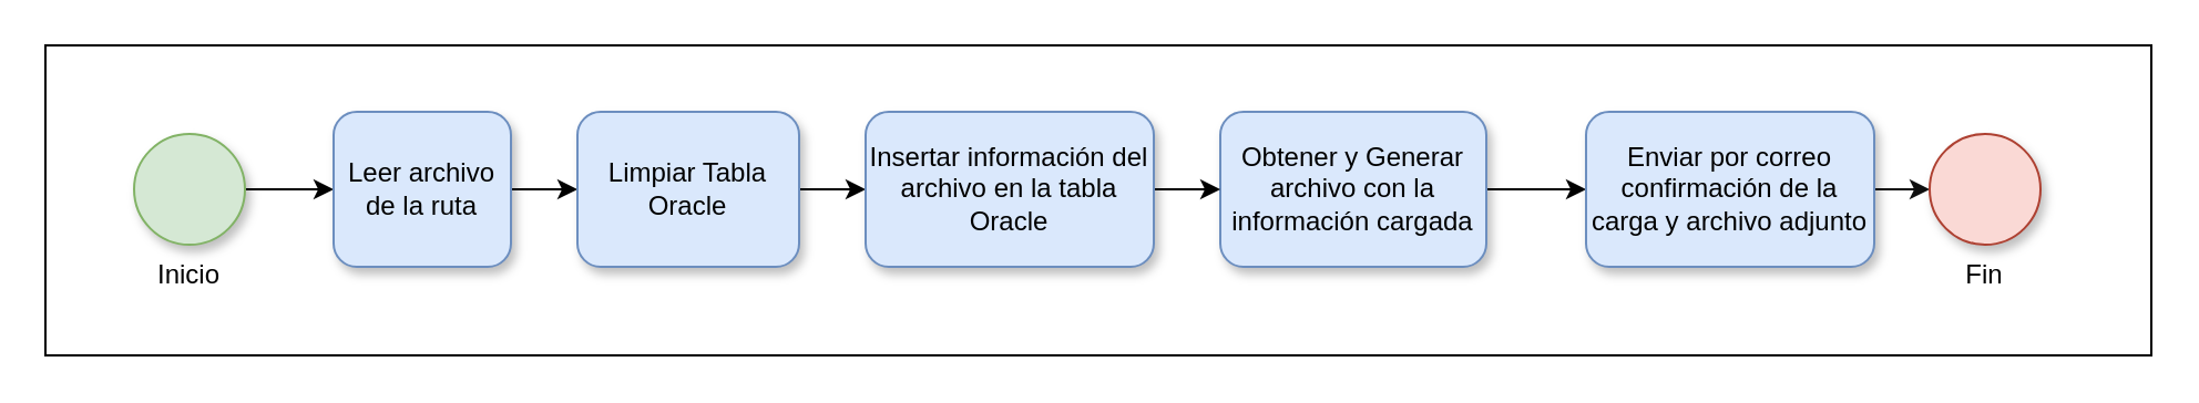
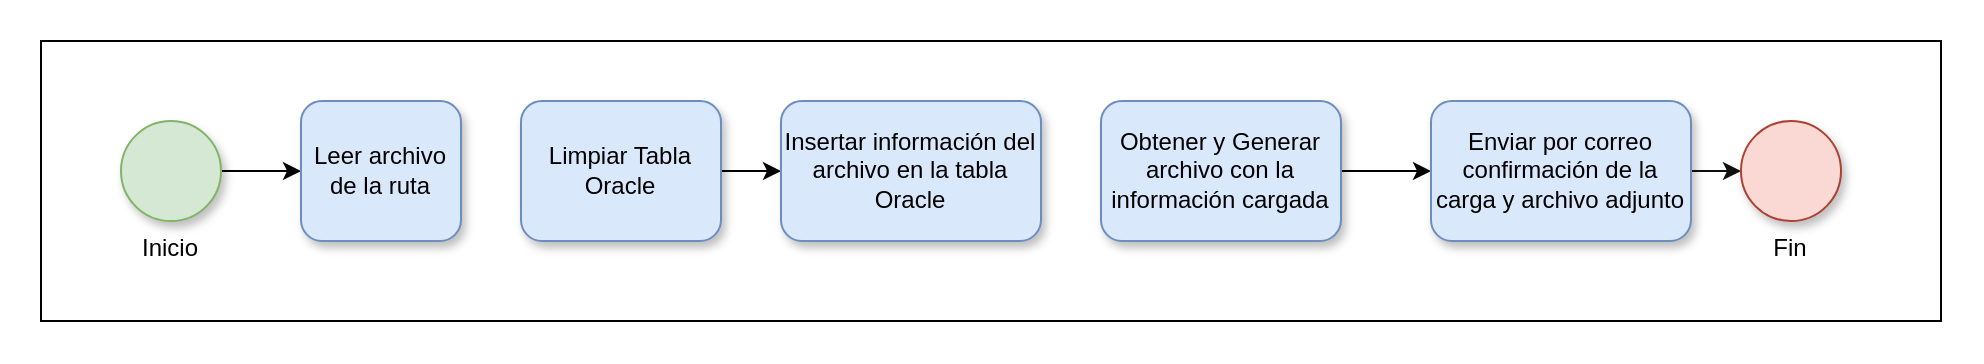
- <mxCell id="4" style="edgeStyle=orthogonalEdgeStyle;rounded=0;orthogonalLoop=1;jettySize=auto;html=1;exitX=1;exitY=0.5;exitDx=0;exitDy=0;" edge="1" parent="1" source="5" target="7"><mxGeometry relative="1" as="geometry"><mxPoint x="279" y="83.667" as="targetPoint" /></mxGeometry></mxCell>
- <mxCell id="12" style="edgeStyle=orthogonalEdgeStyle;rounded=0;orthogonalLoop=1;jettySize=auto;html=1;exitX=1;exitY=0.5;exitDx=0;exitDy=0;" edge="1" parent="1" source="13" target="9"><mxGeometry relative="1" as="geometry" /></mxCell>
